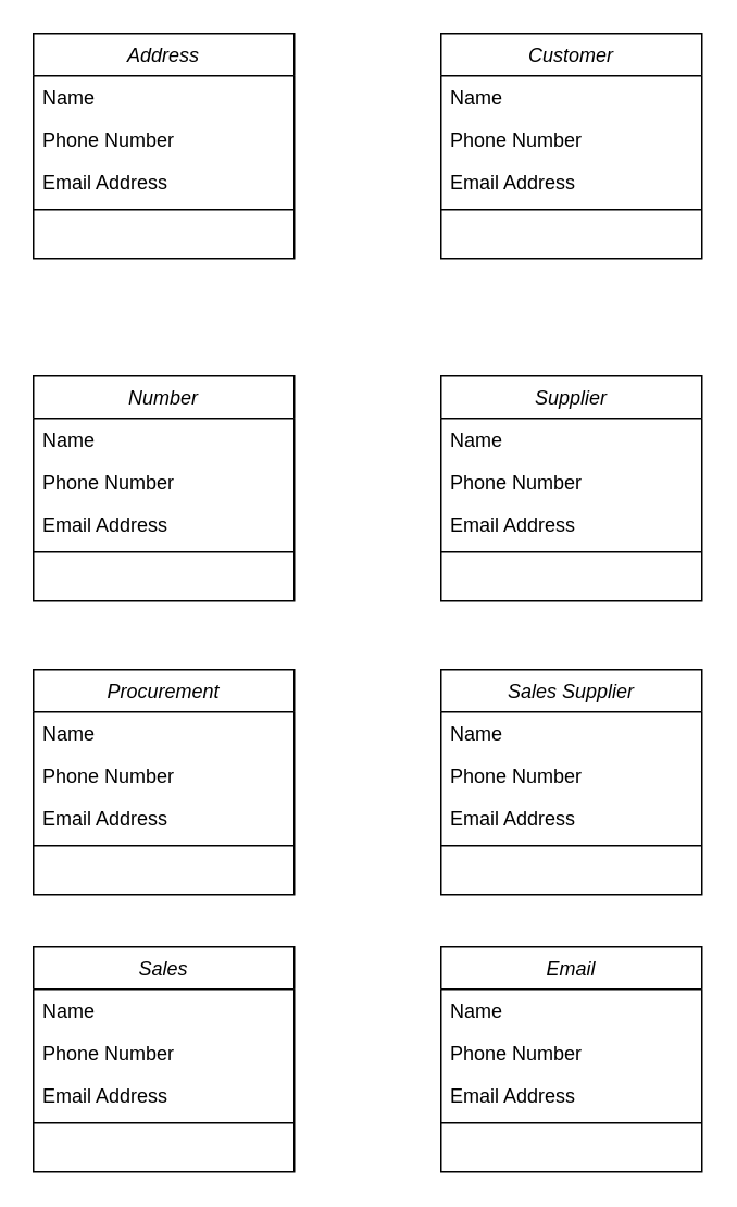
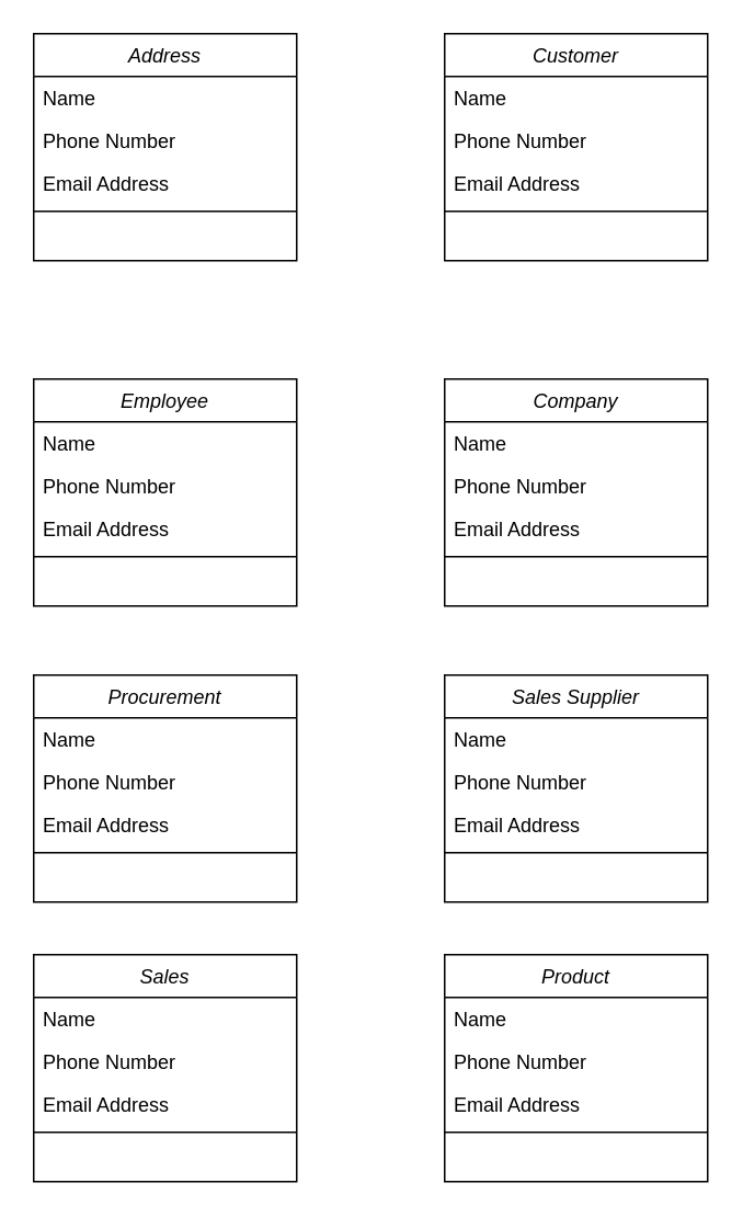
- <mxCell id="12" value="Number" style="swimlane;fontStyle=2;align=center;verticalAlign=top;childLayout=stackLayout;horizontal=1;startSize=26;horizontalStack=0;resizeParent=1;resizeLast=0;collapsible=1;marginBottom=0;rounded=0;shadow=0;strokeWidth=1;" vertex="1" parent="1"><mxGeometry x="20" y="230" width="160" height="138" as="geometry"><mxRectangle x="230" y="140" width="160" height="26" as="alternateBounds" /></mxGeometry></mxCell>
+ <mxCell id="12" value="Employee" style="swimlane;fontStyle=2;align=center;verticalAlign=top;childLayout=stackLayout;horizontal=1;startSize=26;horizontalStack=0;resizeParent=1;resizeLast=0;collapsible=1;marginBottom=0;rounded=0;shadow=0;strokeWidth=1;" vertex="1" parent="1"><mxGeometry x="20" y="230" width="160" height="138" as="geometry"><mxRectangle x="230" y="140" width="160" height="26" as="alternateBounds" /></mxGeometry></mxCell>
- <mxCell id="17" value="Supplier" style="swimlane;fontStyle=2;align=center;verticalAlign=top;childLayout=stackLayout;horizontal=1;startSize=26;horizontalStack=0;resizeParent=1;resizeLast=0;collapsible=1;marginBottom=0;rounded=0;shadow=0;strokeWidth=1;" vertex="1" parent="1"><mxGeometry x="270" y="230" width="160" height="138" as="geometry"><mxRectangle x="230" y="140" width="160" height="26" as="alternateBounds" /></mxGeometry></mxCell>
+ <mxCell id="17" value="Company" style="swimlane;fontStyle=2;align=center;verticalAlign=top;childLayout=stackLayout;horizontal=1;startSize=26;horizontalStack=0;resizeParent=1;resizeLast=0;collapsible=1;marginBottom=0;rounded=0;shadow=0;strokeWidth=1;" vertex="1" parent="1"><mxGeometry x="270" y="230" width="160" height="138" as="geometry"><mxRectangle x="230" y="140" width="160" height="26" as="alternateBounds" /></mxGeometry></mxCell>
- <mxCell id="37" value="Email" style="swimlane;fontStyle=2;align=center;verticalAlign=top;childLayout=stackLayout;horizontal=1;startSize=26;horizontalStack=0;resizeParent=1;resizeLast=0;collapsible=1;marginBottom=0;rounded=0;shadow=0;strokeWidth=1;" vertex="1" parent="1"><mxGeometry x="270" y="580" width="160" height="138" as="geometry"><mxRectangle x="230" y="140" width="160" height="26" as="alternateBounds" /></mxGeometry></mxCell>
+ <mxCell id="37" value="Product" style="swimlane;fontStyle=2;align=center;verticalAlign=top;childLayout=stackLayout;horizontal=1;startSize=26;horizontalStack=0;resizeParent=1;resizeLast=0;collapsible=1;marginBottom=0;rounded=0;shadow=0;strokeWidth=1;" vertex="1" parent="1"><mxGeometry x="270" y="580" width="160" height="138" as="geometry"><mxRectangle x="230" y="140" width="160" height="26" as="alternateBounds" /></mxGeometry></mxCell>
